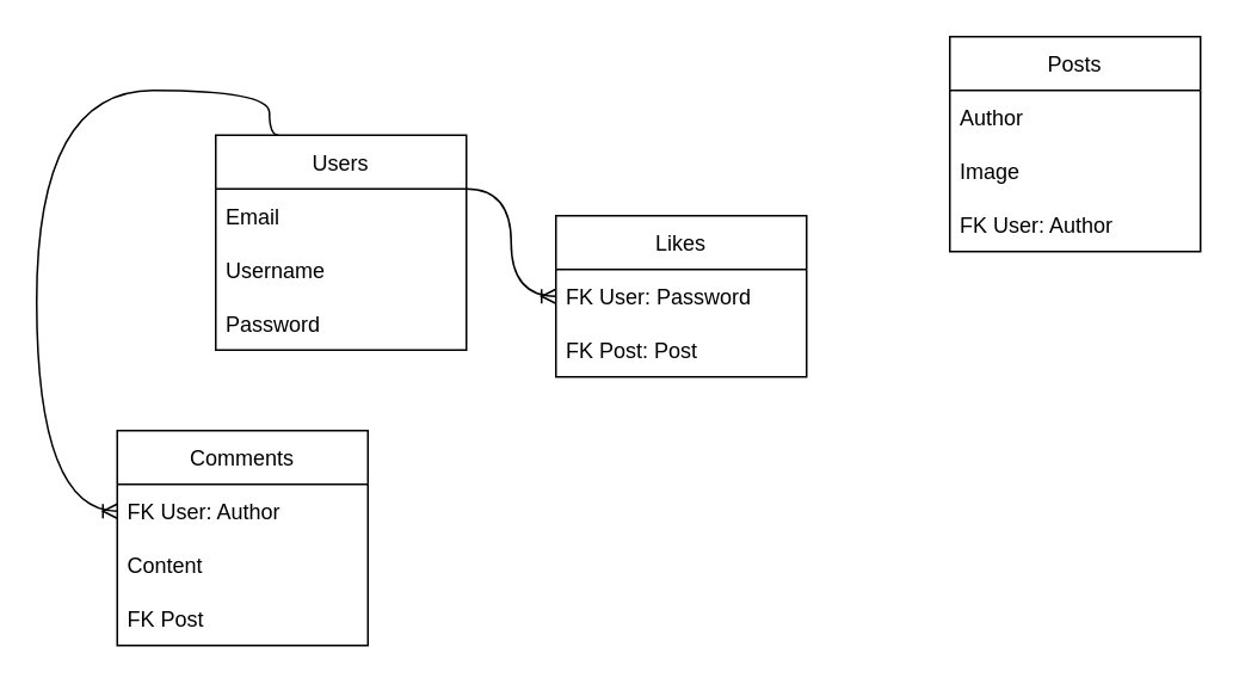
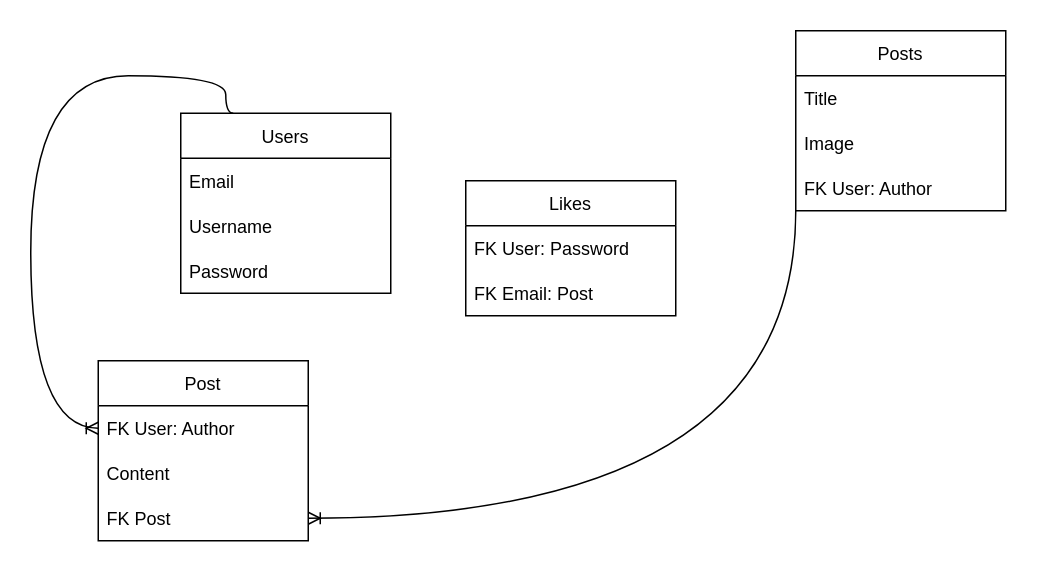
- <mxCell id="7" value="Author" style="text;strokeColor=none;fillColor=none;align=left;verticalAlign=middle;spacingLeft=4;spacingRight=4;overflow=hidden;points=[[0,0.5],[1,0.5]];portConstraint=eastwest;rotatable=0;" parent="6" vertex="1"><mxGeometry y="30" width="140" height="30" as="geometry" /></mxCell>
+ <mxCell id="7" value="Title" style="text;strokeColor=none;fillColor=none;align=left;verticalAlign=middle;spacingLeft=4;spacingRight=4;overflow=hidden;points=[[0,0.5],[1,0.5]];portConstraint=eastwest;rotatable=0;" parent="6" vertex="1"><mxGeometry y="30" width="140" height="30" as="geometry" /></mxCell>
- <mxCell id="19" value="" style="edgeStyle=orthogonalEdgeStyle;fontSize=12;html=1;endArrow=ERoneToMany;rounded=0;curved=1;exitX=1;exitY=0.25;exitDx=0;exitDy=0;entryX=0;entryY=0.5;entryDx=0;entryDy=0;" edge="1" parent="1" source="2" target="17"><mxGeometry width="100" height="100" relative="1" as="geometry"><mxPoint x="340" y="-50" as="sourcePoint" /><mxPoint x="330" y="-10" as="targetPoint" /></mxGeometry></mxCell>
- <mxCell id="18" value="FK Post: Post" style="text;strokeColor=none;fillColor=none;align=left;verticalAlign=middle;spacingLeft=4;spacingRight=4;overflow=hidden;points=[[0,0.5],[1,0.5]];portConstraint=eastwest;rotatable=0;" vertex="1" parent="16"><mxGeometry y="60" width="140" height="30" as="geometry" /></mxCell>
+ <mxCell id="18" value="FK Email: Post" style="text;strokeColor=none;fillColor=none;align=left;verticalAlign=middle;spacingLeft=4;spacingRight=4;overflow=hidden;points=[[0,0.5],[1,0.5]];portConstraint=eastwest;rotatable=0;" vertex="1" parent="16"><mxGeometry y="60" width="140" height="30" as="geometry" /></mxCell>
- <mxCell id="10" value="Comments" style="swimlane;fontStyle=0;childLayout=stackLayout;horizontal=1;startSize=30;horizontalStack=0;resizeParent=1;resizeParentMax=0;resizeLast=0;collapsible=1;marginBottom=0;" parent="1" vertex="1"><mxGeometry x="65" y="240" width="140" height="120" as="geometry" /></mxCell>
+ <mxCell id="10" value="Post" style="swimlane;fontStyle=0;childLayout=stackLayout;horizontal=1;startSize=30;horizontalStack=0;resizeParent=1;resizeParentMax=0;resizeLast=0;collapsible=1;marginBottom=0;" parent="1" vertex="1"><mxGeometry x="65" y="240" width="140" height="120" as="geometry" /></mxCell>
+ <mxCell id="15" value="" style="edgeStyle=orthogonalEdgeStyle;fontSize=12;html=1;endArrow=ERoneToMany;rounded=0;entryX=1;entryY=0.5;entryDx=0;entryDy=0;curved=1;exitX=0;exitY=1;exitDx=0;exitDy=0;" parent="1" source="6" target="13" edge="1"><mxGeometry width="100" height="100" relative="1" as="geometry"><mxPoint x="290" y="310" as="sourcePoint" /><mxPoint x="455" y="450" as="targetPoint" /></mxGeometry></mxCell>
